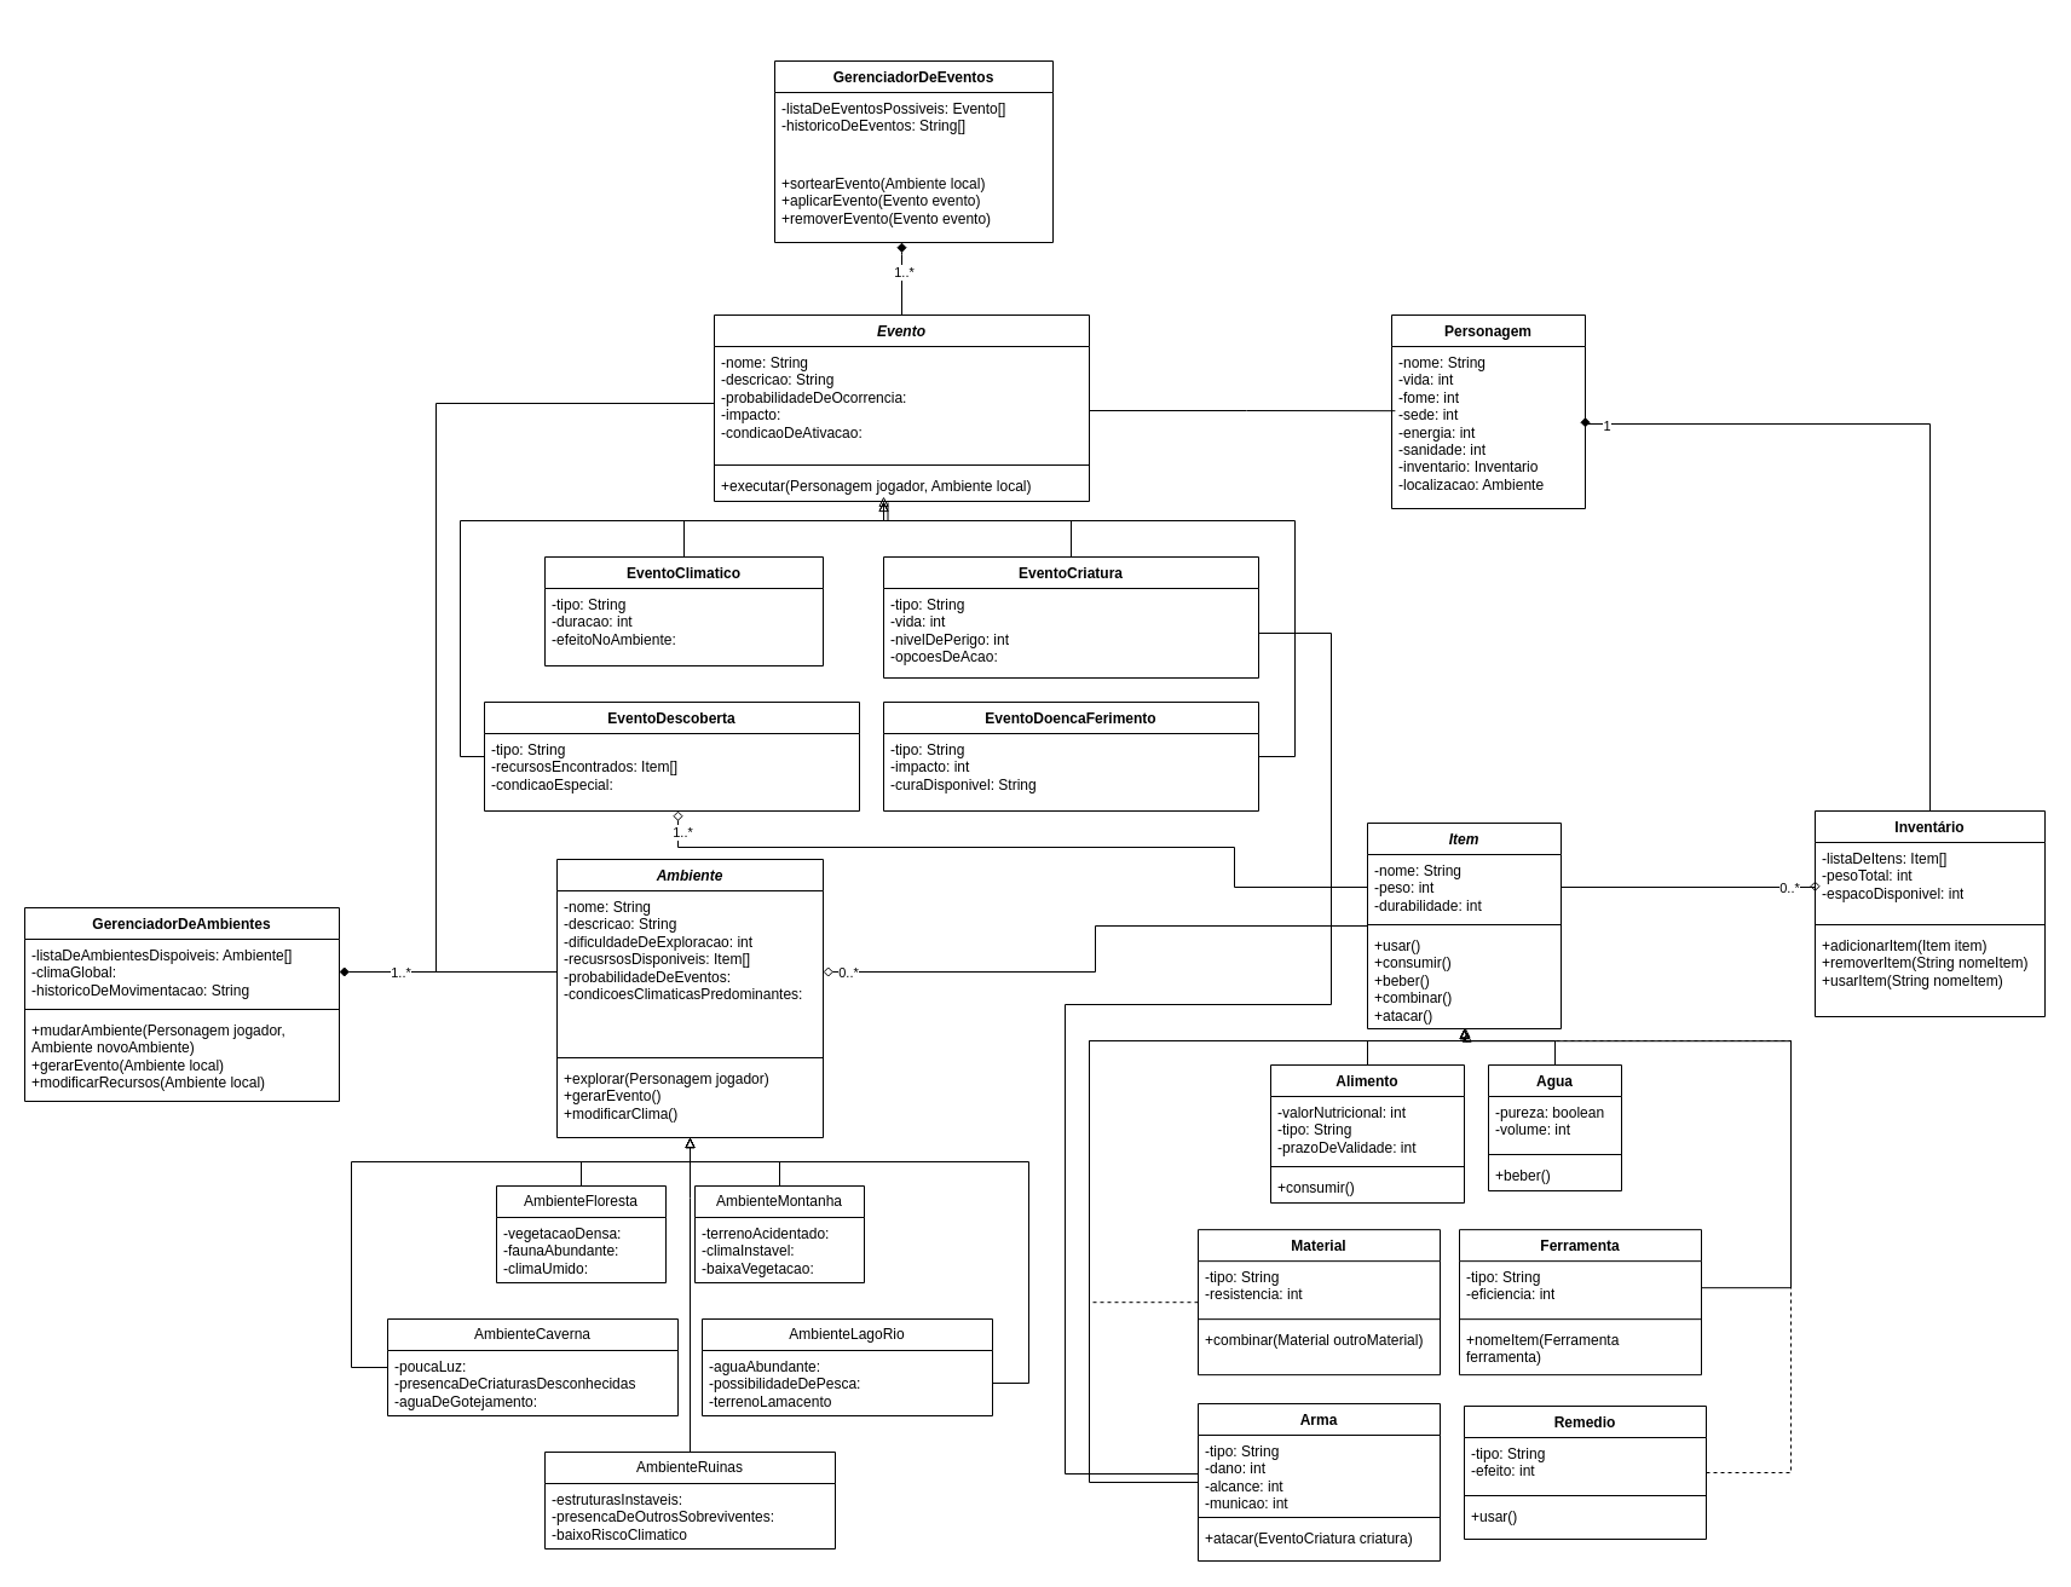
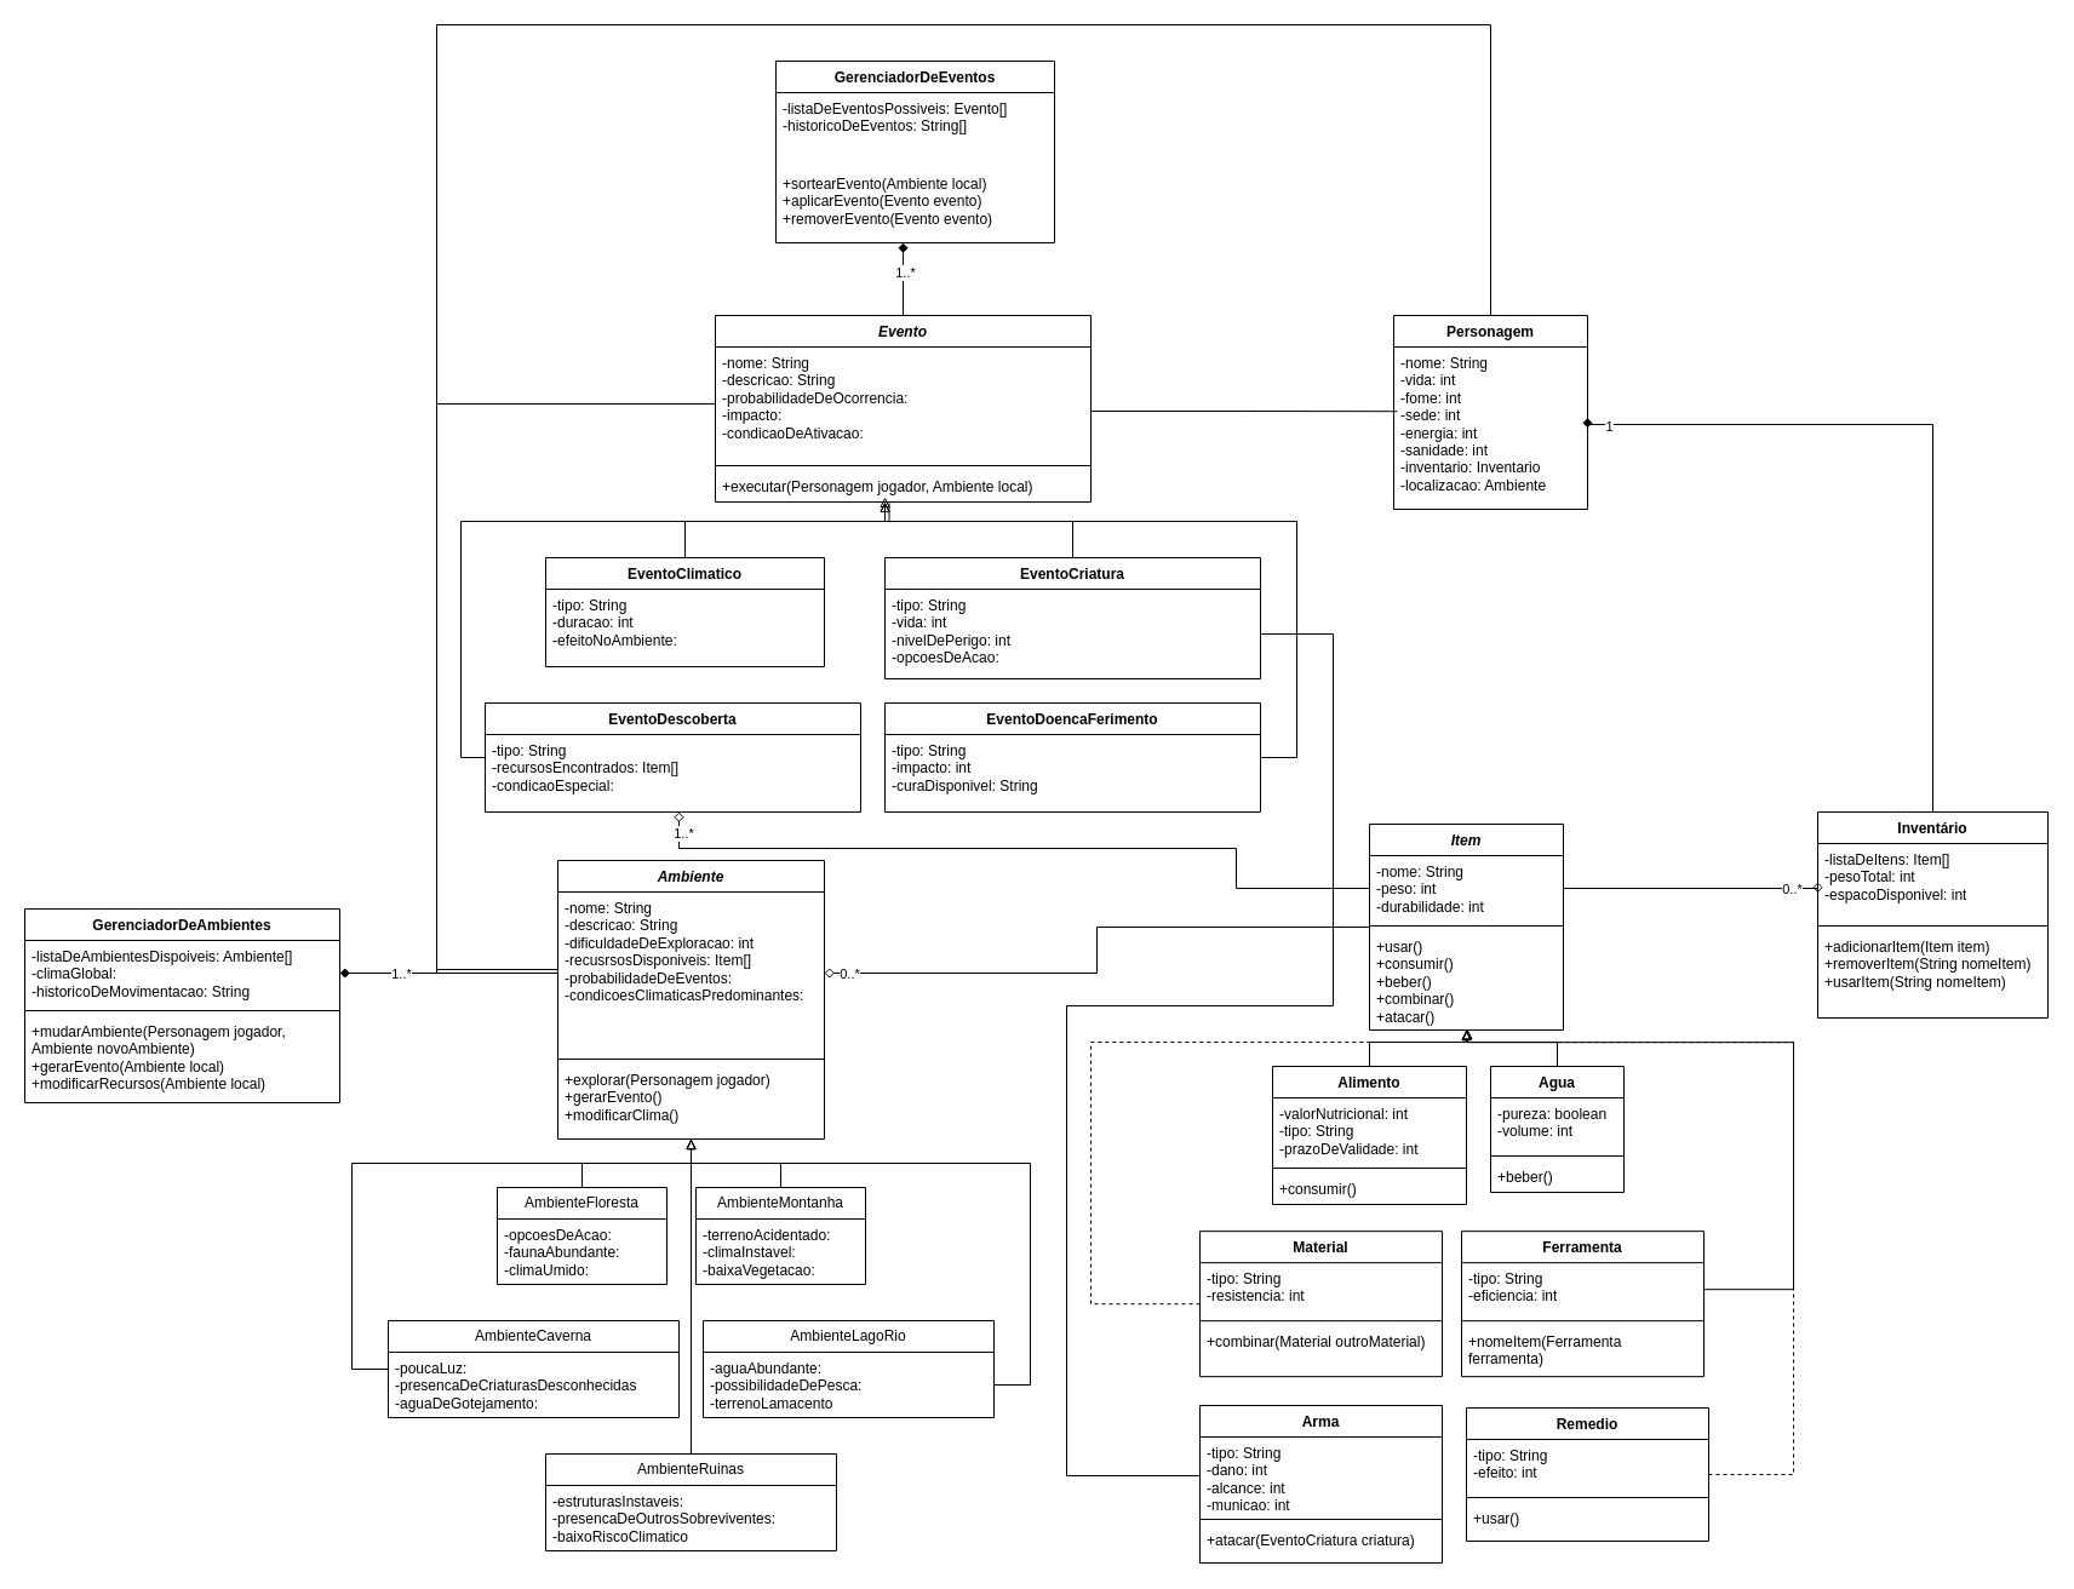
+ <mxCell id="103" style="edgeStyle=orthogonalEdgeStyle;rounded=0;orthogonalLoop=1;jettySize=auto;html=1;endArrow=none;startFill=0;" edge="1" parent="1" source="49" target="2"><mxGeometry relative="1" as="geometry"><Array as="points"><mxPoint x="360" y="800" /><mxPoint x="360" y="20" /><mxPoint x="1230" y="20" /></Array></mxGeometry></mxCell>
- <mxCell id="55" value="&lt;div&gt;-vegetacaoDensa: &lt;br&gt;&lt;/div&gt;&lt;div&gt;-faunaAbundante: &lt;br&gt;&lt;/div&gt;&lt;div&gt;-climaUmido: &lt;br&gt;&lt;/div&gt;" style="text;strokeColor=none;fillColor=none;align=left;verticalAlign=top;spacingLeft=4;spacingRight=4;overflow=hidden;rotatable=0;points=[[0,0.5],[1,0.5]];portConstraint=eastwest;whiteSpace=wrap;html=1;" vertex="1" parent="54"><mxGeometry y="26" width="140" height="54" as="geometry" /></mxCell>
+ <mxCell id="55" value="&lt;div&gt;-opcoesDeAcao: &lt;br&gt;&lt;/div&gt;&lt;div&gt;-faunaAbundante: &lt;br&gt;&lt;/div&gt;&lt;div&gt;-climaUmido: &lt;br&gt;&lt;/div&gt;" style="text;strokeColor=none;fillColor=none;align=left;verticalAlign=top;spacingLeft=4;spacingRight=4;overflow=hidden;rotatable=0;points=[[0,0.5],[1,0.5]];portConstraint=eastwest;whiteSpace=wrap;html=1;" vertex="1" parent="54"><mxGeometry y="26" width="140" height="54" as="geometry" /></mxCell>
- <mxCell id="45" style="edgeStyle=orthogonalEdgeStyle;rounded=0;orthogonalLoop=1;jettySize=auto;html=1;entryX=0.513;entryY=1.032;entryDx=0;entryDy=0;entryPerimeter=0;endArrow=block;endFill=0;" edge="1" parent="13" source="35" target="17"><mxGeometry relative="1" as="geometry"><Array as="points"><mxPoint x="-90" y="545" /><mxPoint x="-90" y="180" /><mxPoint x="222" y="180" /></Array></mxGeometry></mxCell>
